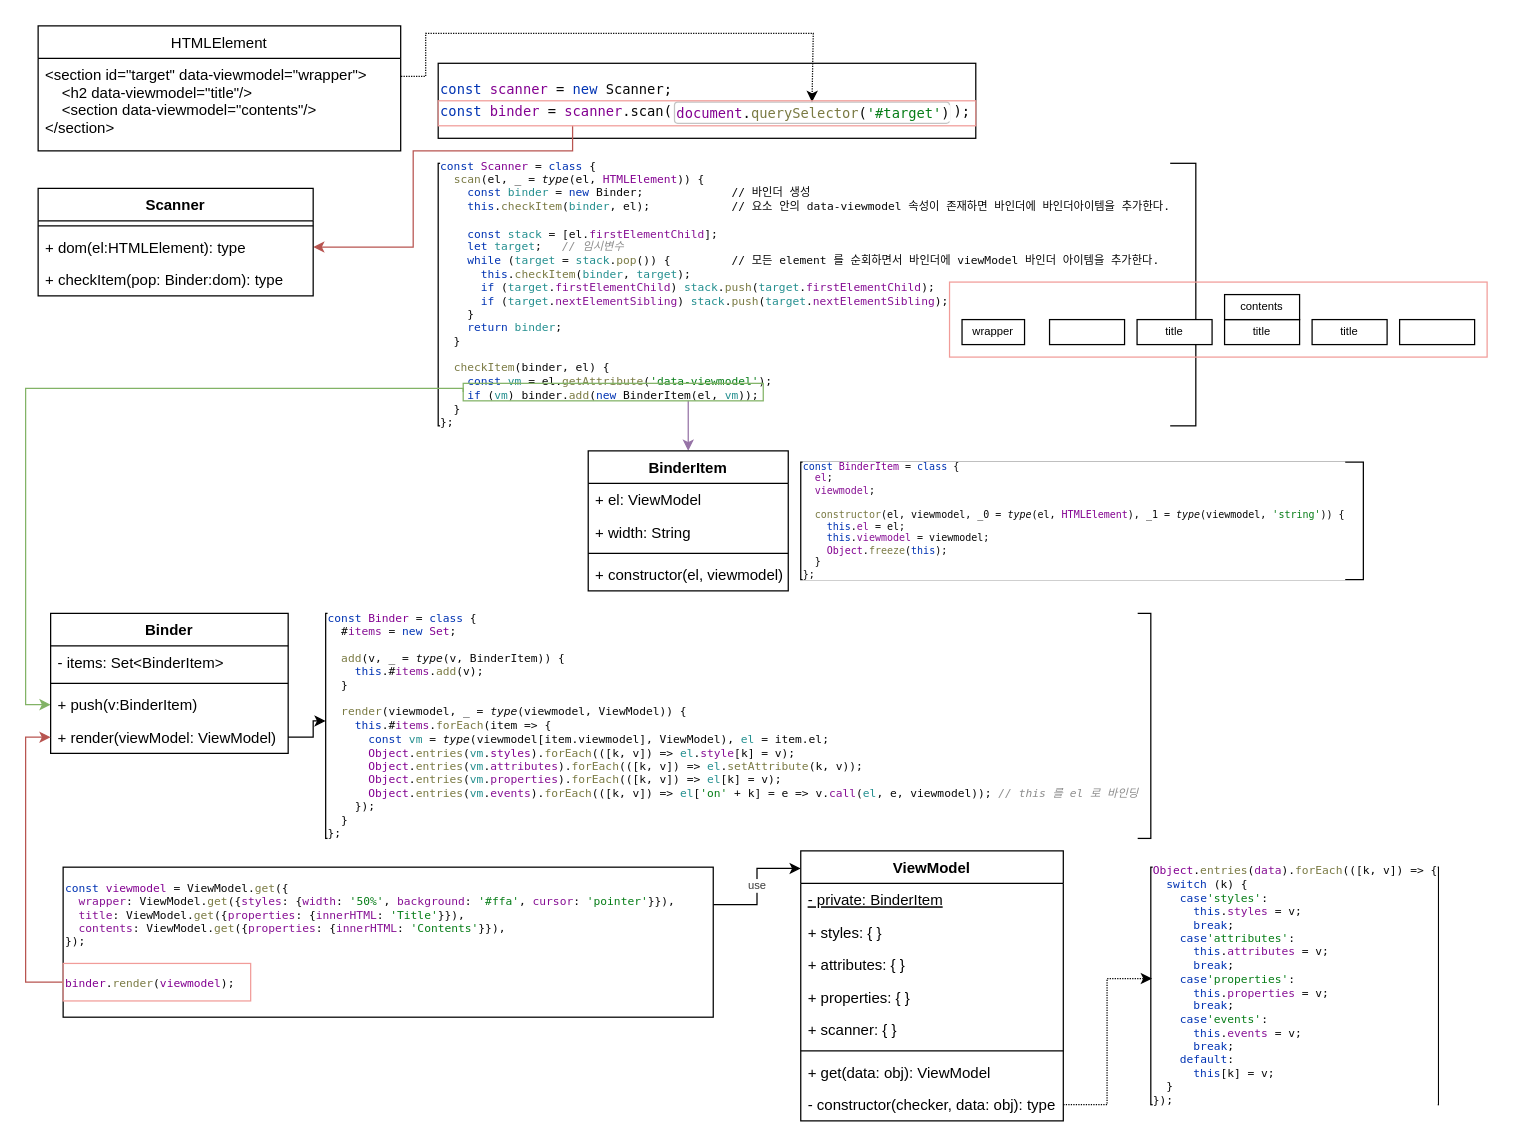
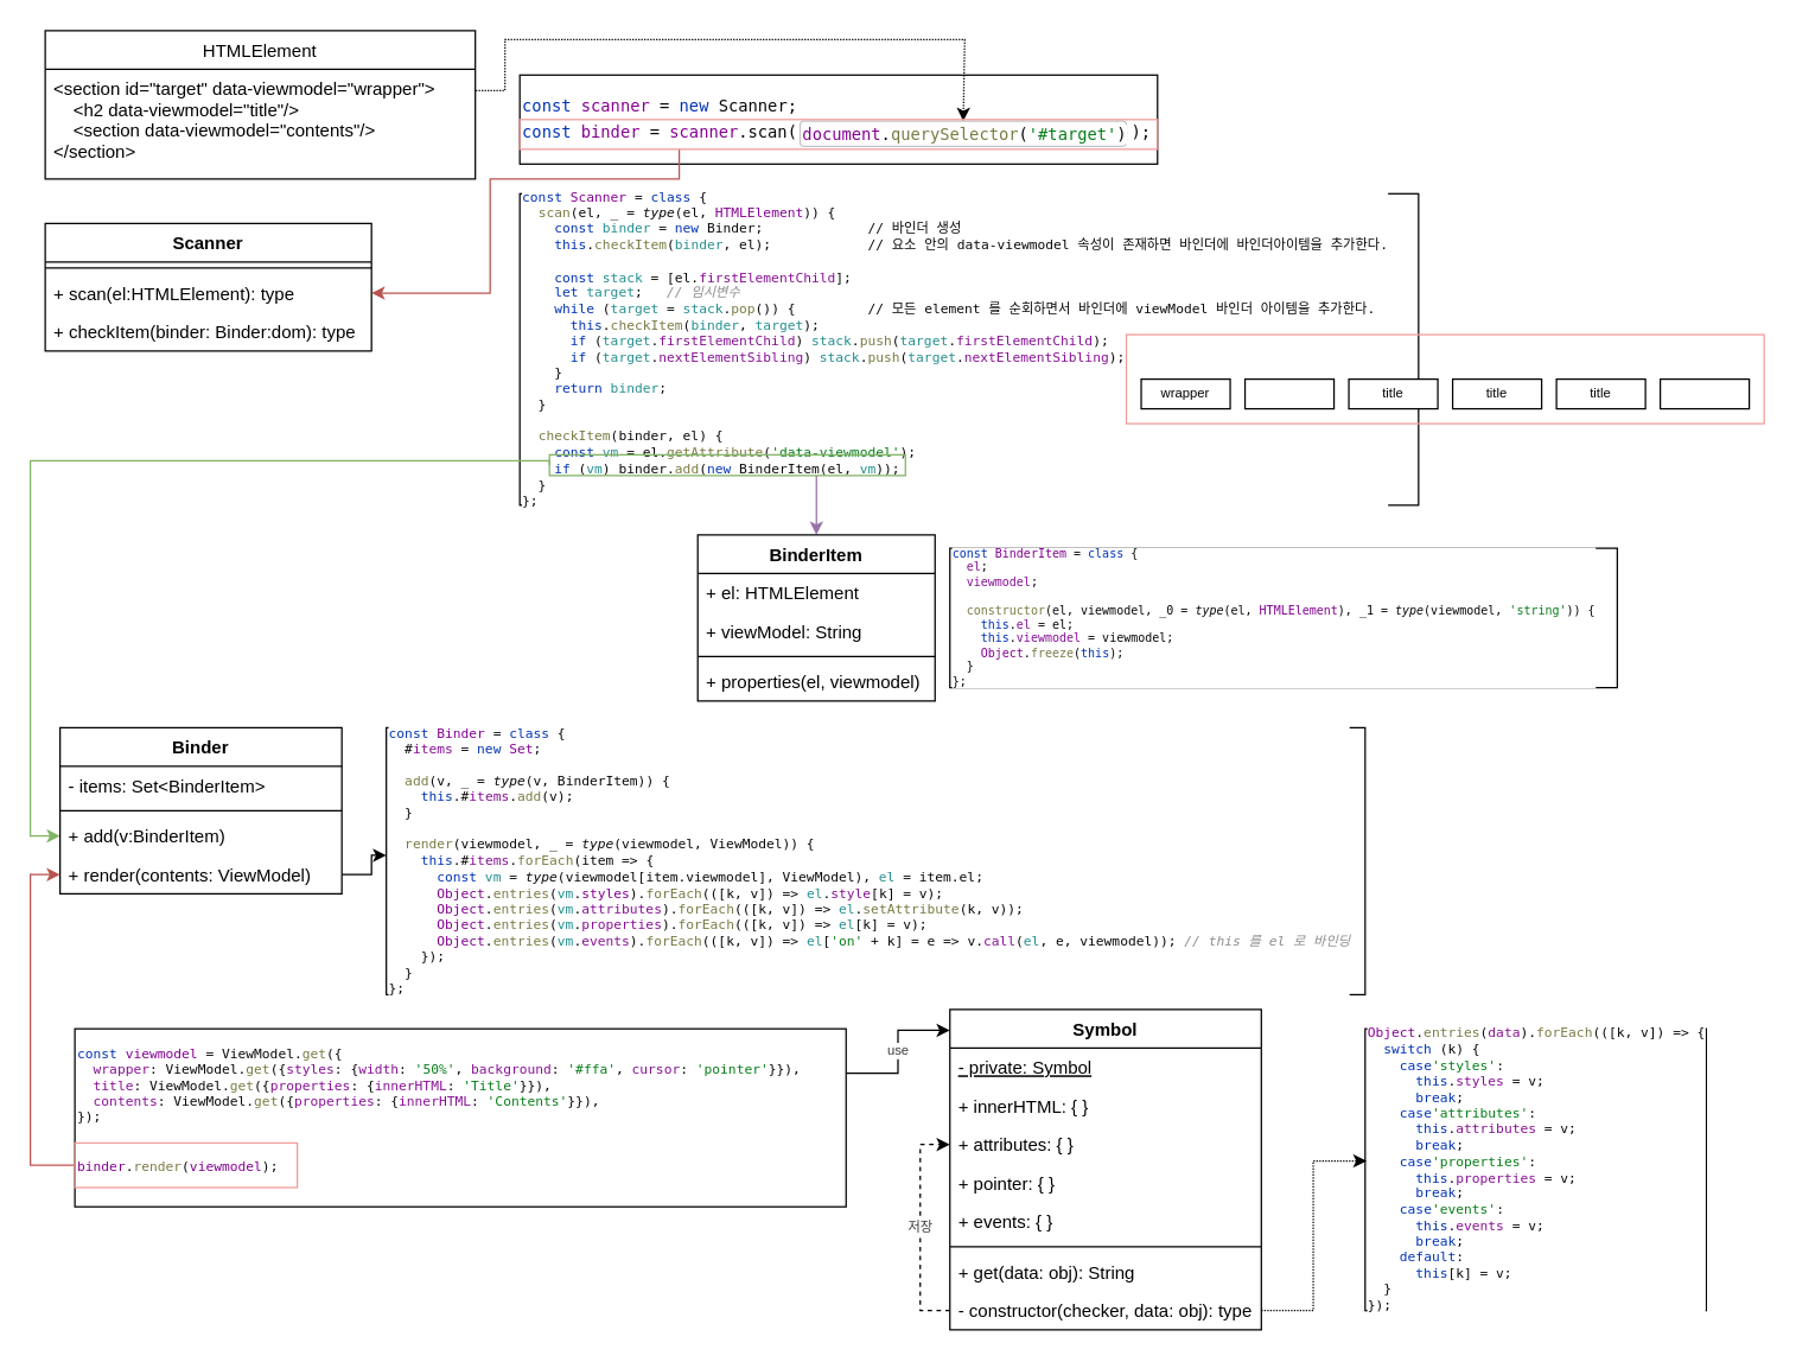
- <mxCell id="21" value="+ dom(el:HTMLElement): type" style="text;strokeColor=none;fillColor=none;align=left;verticalAlign=top;spacingLeft=4;spacingRight=4;overflow=hidden;rotatable=0;points=[[0,0.5],[1,0.5]];portConstraint=eastwest;" vertex="1" parent="19"><mxGeometry y="34" width="220" height="26" as="geometry" /></mxCell>
+ <mxCell id="21" value="+ scan(el:HTMLElement): type" style="text;strokeColor=none;fillColor=none;align=left;verticalAlign=top;spacingLeft=4;spacingRight=4;overflow=hidden;rotatable=0;points=[[0,0.5],[1,0.5]];portConstraint=eastwest;" vertex="1" parent="19"><mxGeometry y="34" width="220" height="26" as="geometry" /></mxCell>
- <mxCell id="22" value="+ checkItem(pop: Binder:dom): type" style="text;strokeColor=none;fillColor=none;align=left;verticalAlign=top;spacingLeft=4;spacingRight=4;overflow=hidden;rotatable=0;points=[[0,0.5],[1,0.5]];portConstraint=eastwest;" vertex="1" parent="19"><mxGeometry y="60" width="220" height="26" as="geometry" /></mxCell>
+ <mxCell id="22" value="+ checkItem(binder: Binder:dom): type" style="text;strokeColor=none;fillColor=none;align=left;verticalAlign=top;spacingLeft=4;spacingRight=4;overflow=hidden;rotatable=0;points=[[0,0.5],[1,0.5]];portConstraint=eastwest;" vertex="1" parent="19"><mxGeometry y="60" width="220" height="26" as="geometry" /></mxCell>
- <mxCell id="14" value="contents" style="rounded=0;whiteSpace=wrap;html=1;fontSize=9;align=center;" vertex="1" parent="10"><mxGeometry x="220" y="10" width="60" height="20" as="geometry" /></mxCell>
- <mxCell id="11" value="wrapper" style="rounded=0;whiteSpace=wrap;html=1;fontSize=9;align=center;" vertex="1" parent="10"><mxGeometry x="10" y="30" width="50" height="20" as="geometry" /></mxCell>
+ <mxCell id="11" value="wrapper" style="rounded=0;whiteSpace=wrap;html=1;fontSize=9;align=center;" vertex="1" parent="10"><mxGeometry x="10" y="30" width="60" height="20" as="geometry" /></mxCell>
- <mxCell id="34" value="+ el: ViewModel" style="text;strokeColor=none;fillColor=none;align=left;verticalAlign=top;spacingLeft=4;spacingRight=4;overflow=hidden;rotatable=0;points=[[0,0.5],[1,0.5]];portConstraint=eastwest;" vertex="1" parent="33"><mxGeometry y="26" width="160" height="26" as="geometry" /></mxCell>
+ <mxCell id="34" value="+ el: HTMLElement" style="text;strokeColor=none;fillColor=none;align=left;verticalAlign=top;spacingLeft=4;spacingRight=4;overflow=hidden;rotatable=0;points=[[0,0.5],[1,0.5]];portConstraint=eastwest;" vertex="1" parent="33"><mxGeometry y="26" width="160" height="26" as="geometry" /></mxCell>
- <mxCell id="35" value="+ width: String" style="text;strokeColor=none;fillColor=none;align=left;verticalAlign=top;spacingLeft=4;spacingRight=4;overflow=hidden;rotatable=0;points=[[0,0.5],[1,0.5]];portConstraint=eastwest;" vertex="1" parent="33"><mxGeometry y="52" width="160" height="26" as="geometry" /></mxCell>
+ <mxCell id="35" value="+ viewModel: String" style="text;strokeColor=none;fillColor=none;align=left;verticalAlign=top;spacingLeft=4;spacingRight=4;overflow=hidden;rotatable=0;points=[[0,0.5],[1,0.5]];portConstraint=eastwest;" vertex="1" parent="33"><mxGeometry y="52" width="160" height="26" as="geometry" /></mxCell>
- <mxCell id="37" value="+ constructor(el, viewmodel)" style="text;strokeColor=none;fillColor=none;align=left;verticalAlign=top;spacingLeft=4;spacingRight=4;overflow=hidden;rotatable=0;points=[[0,0.5],[1,0.5]];portConstraint=eastwest;" vertex="1" parent="33"><mxGeometry y="86" width="160" height="26" as="geometry" /></mxCell>
+ <mxCell id="37" value="+ properties(el, viewmodel)" style="text;strokeColor=none;fillColor=none;align=left;verticalAlign=top;spacingLeft=4;spacingRight=4;overflow=hidden;rotatable=0;points=[[0,0.5],[1,0.5]];portConstraint=eastwest;" vertex="1" parent="33"><mxGeometry y="86" width="160" height="26" as="geometry" /></mxCell>
- <mxCell id="31" value="+ push(v:BinderItem)" style="text;strokeColor=none;fillColor=none;align=left;verticalAlign=top;spacingLeft=4;spacingRight=4;overflow=hidden;rotatable=0;points=[[0,0.5],[1,0.5]];portConstraint=eastwest;" vertex="1" parent="28"><mxGeometry y="60" width="190" height="26" as="geometry" /></mxCell>
+ <mxCell id="31" value="+ add(v:BinderItem)" style="text;strokeColor=none;fillColor=none;align=left;verticalAlign=top;spacingLeft=4;spacingRight=4;overflow=hidden;rotatable=0;points=[[0,0.5],[1,0.5]];portConstraint=eastwest;" vertex="1" parent="28"><mxGeometry y="60" width="190" height="26" as="geometry" /></mxCell>
- <mxCell id="32" value="+ render(viewModel: ViewModel)" style="text;strokeColor=none;fillColor=none;align=left;verticalAlign=top;spacingLeft=4;spacingRight=4;overflow=hidden;rotatable=0;points=[[0,0.5],[1,0.5]];portConstraint=eastwest;" vertex="1" parent="28"><mxGeometry y="86" width="190" height="26" as="geometry" /></mxCell>
+ <mxCell id="32" value="+ render(contents: ViewModel)" style="text;strokeColor=none;fillColor=none;align=left;verticalAlign=top;spacingLeft=4;spacingRight=4;overflow=hidden;rotatable=0;points=[[0,0.5],[1,0.5]];portConstraint=eastwest;" vertex="1" parent="28"><mxGeometry y="86" width="190" height="26" as="geometry" /></mxCell>
- <mxCell id="42" value="ViewModel&#10;" style="swimlane;fontStyle=1;align=center;verticalAlign=top;childLayout=stackLayout;horizontal=1;startSize=26;horizontalStack=0;resizeParent=1;resizeParentMax=0;resizeLast=0;collapsible=1;marginBottom=0;" vertex="1" parent="1"><mxGeometry x="640" y="680" width="210" height="216" as="geometry" /></mxCell>
+ <mxCell id="42" value="Symbol&#10;" style="swimlane;fontStyle=1;align=center;verticalAlign=top;childLayout=stackLayout;horizontal=1;startSize=26;horizontalStack=0;resizeParent=1;resizeParentMax=0;resizeLast=0;collapsible=1;marginBottom=0;" vertex="1" parent="1"><mxGeometry x="640" y="680" width="210" height="216" as="geometry" /></mxCell>
- <mxCell id="43" value="- private: BinderItem" style="text;strokeColor=none;fillColor=none;align=left;verticalAlign=top;spacingLeft=4;spacingRight=4;overflow=hidden;rotatable=0;points=[[0,0.5],[1,0.5]];portConstraint=eastwest;fontStyle=4" vertex="1" parent="42"><mxGeometry y="26" width="210" height="26" as="geometry" /></mxCell>
+ <mxCell id="43" value="- private: Symbol" style="text;strokeColor=none;fillColor=none;align=left;verticalAlign=top;spacingLeft=4;spacingRight=4;overflow=hidden;rotatable=0;points=[[0,0.5],[1,0.5]];portConstraint=eastwest;fontStyle=4" vertex="1" parent="42"><mxGeometry y="26" width="210" height="26" as="geometry" /></mxCell>
- <mxCell id="44" value="+ styles: { }" style="text;strokeColor=none;fillColor=none;align=left;verticalAlign=top;spacingLeft=4;spacingRight=4;overflow=hidden;rotatable=0;points=[[0,0.5],[1,0.5]];portConstraint=eastwest;fontStyle=0" vertex="1" parent="42"><mxGeometry y="52" width="210" height="26" as="geometry" /></mxCell>
+ <mxCell id="44" value="+ innerHTML: { }" style="text;strokeColor=none;fillColor=none;align=left;verticalAlign=top;spacingLeft=4;spacingRight=4;overflow=hidden;rotatable=0;points=[[0,0.5],[1,0.5]];portConstraint=eastwest;fontStyle=0" vertex="1" parent="42"><mxGeometry y="52" width="210" height="26" as="geometry" /></mxCell>
- <mxCell id="46" value="+ properties: { }" style="text;strokeColor=none;fillColor=none;align=left;verticalAlign=top;spacingLeft=4;spacingRight=4;overflow=hidden;rotatable=0;points=[[0,0.5],[1,0.5]];portConstraint=eastwest;fontStyle=0" vertex="1" parent="42"><mxGeometry y="104" width="210" height="26" as="geometry" /></mxCell>
+ <mxCell id="46" value="+ pointer: { }" style="text;strokeColor=none;fillColor=none;align=left;verticalAlign=top;spacingLeft=4;spacingRight=4;overflow=hidden;rotatable=0;points=[[0,0.5],[1,0.5]];portConstraint=eastwest;fontStyle=0" vertex="1" parent="42"><mxGeometry y="104" width="210" height="26" as="geometry" /></mxCell>
- <mxCell id="47" value="+ scanner: { }" style="text;strokeColor=none;fillColor=none;align=left;verticalAlign=top;spacingLeft=4;spacingRight=4;overflow=hidden;rotatable=0;points=[[0,0.5],[1,0.5]];portConstraint=eastwest;fontStyle=0" vertex="1" parent="42"><mxGeometry y="130" width="210" height="26" as="geometry" /></mxCell>
+ <mxCell id="47" value="+ events: { }" style="text;strokeColor=none;fillColor=none;align=left;verticalAlign=top;spacingLeft=4;spacingRight=4;overflow=hidden;rotatable=0;points=[[0,0.5],[1,0.5]];portConstraint=eastwest;fontStyle=0" vertex="1" parent="42"><mxGeometry y="130" width="210" height="26" as="geometry" /></mxCell>
+ <mxCell id="50" value="저장" style="edgeStyle=orthogonalEdgeStyle;rounded=0;orthogonalLoop=1;jettySize=auto;html=1;entryX=0;entryY=0.5;entryDx=0;entryDy=0;fontSize=9;fontColor=#3B3B3B;dashed=1;" edge="1" parent="42" source="51" target="45"><mxGeometry relative="1" as="geometry" /></mxCell>
- <mxCell id="49" value="+ get(data: obj): ViewModel" style="text;strokeColor=none;fillColor=none;align=left;verticalAlign=top;spacingLeft=4;spacingRight=4;overflow=hidden;rotatable=0;points=[[0,0.5],[1,0.5]];portConstraint=eastwest;" vertex="1" parent="42"><mxGeometry y="164" width="210" height="26" as="geometry" /></mxCell>
+ <mxCell id="49" value="+ get(data: obj): String" style="text;strokeColor=none;fillColor=none;align=left;verticalAlign=top;spacingLeft=4;spacingRight=4;overflow=hidden;rotatable=0;points=[[0,0.5],[1,0.5]];portConstraint=eastwest;" vertex="1" parent="42"><mxGeometry y="164" width="210" height="26" as="geometry" /></mxCell>
